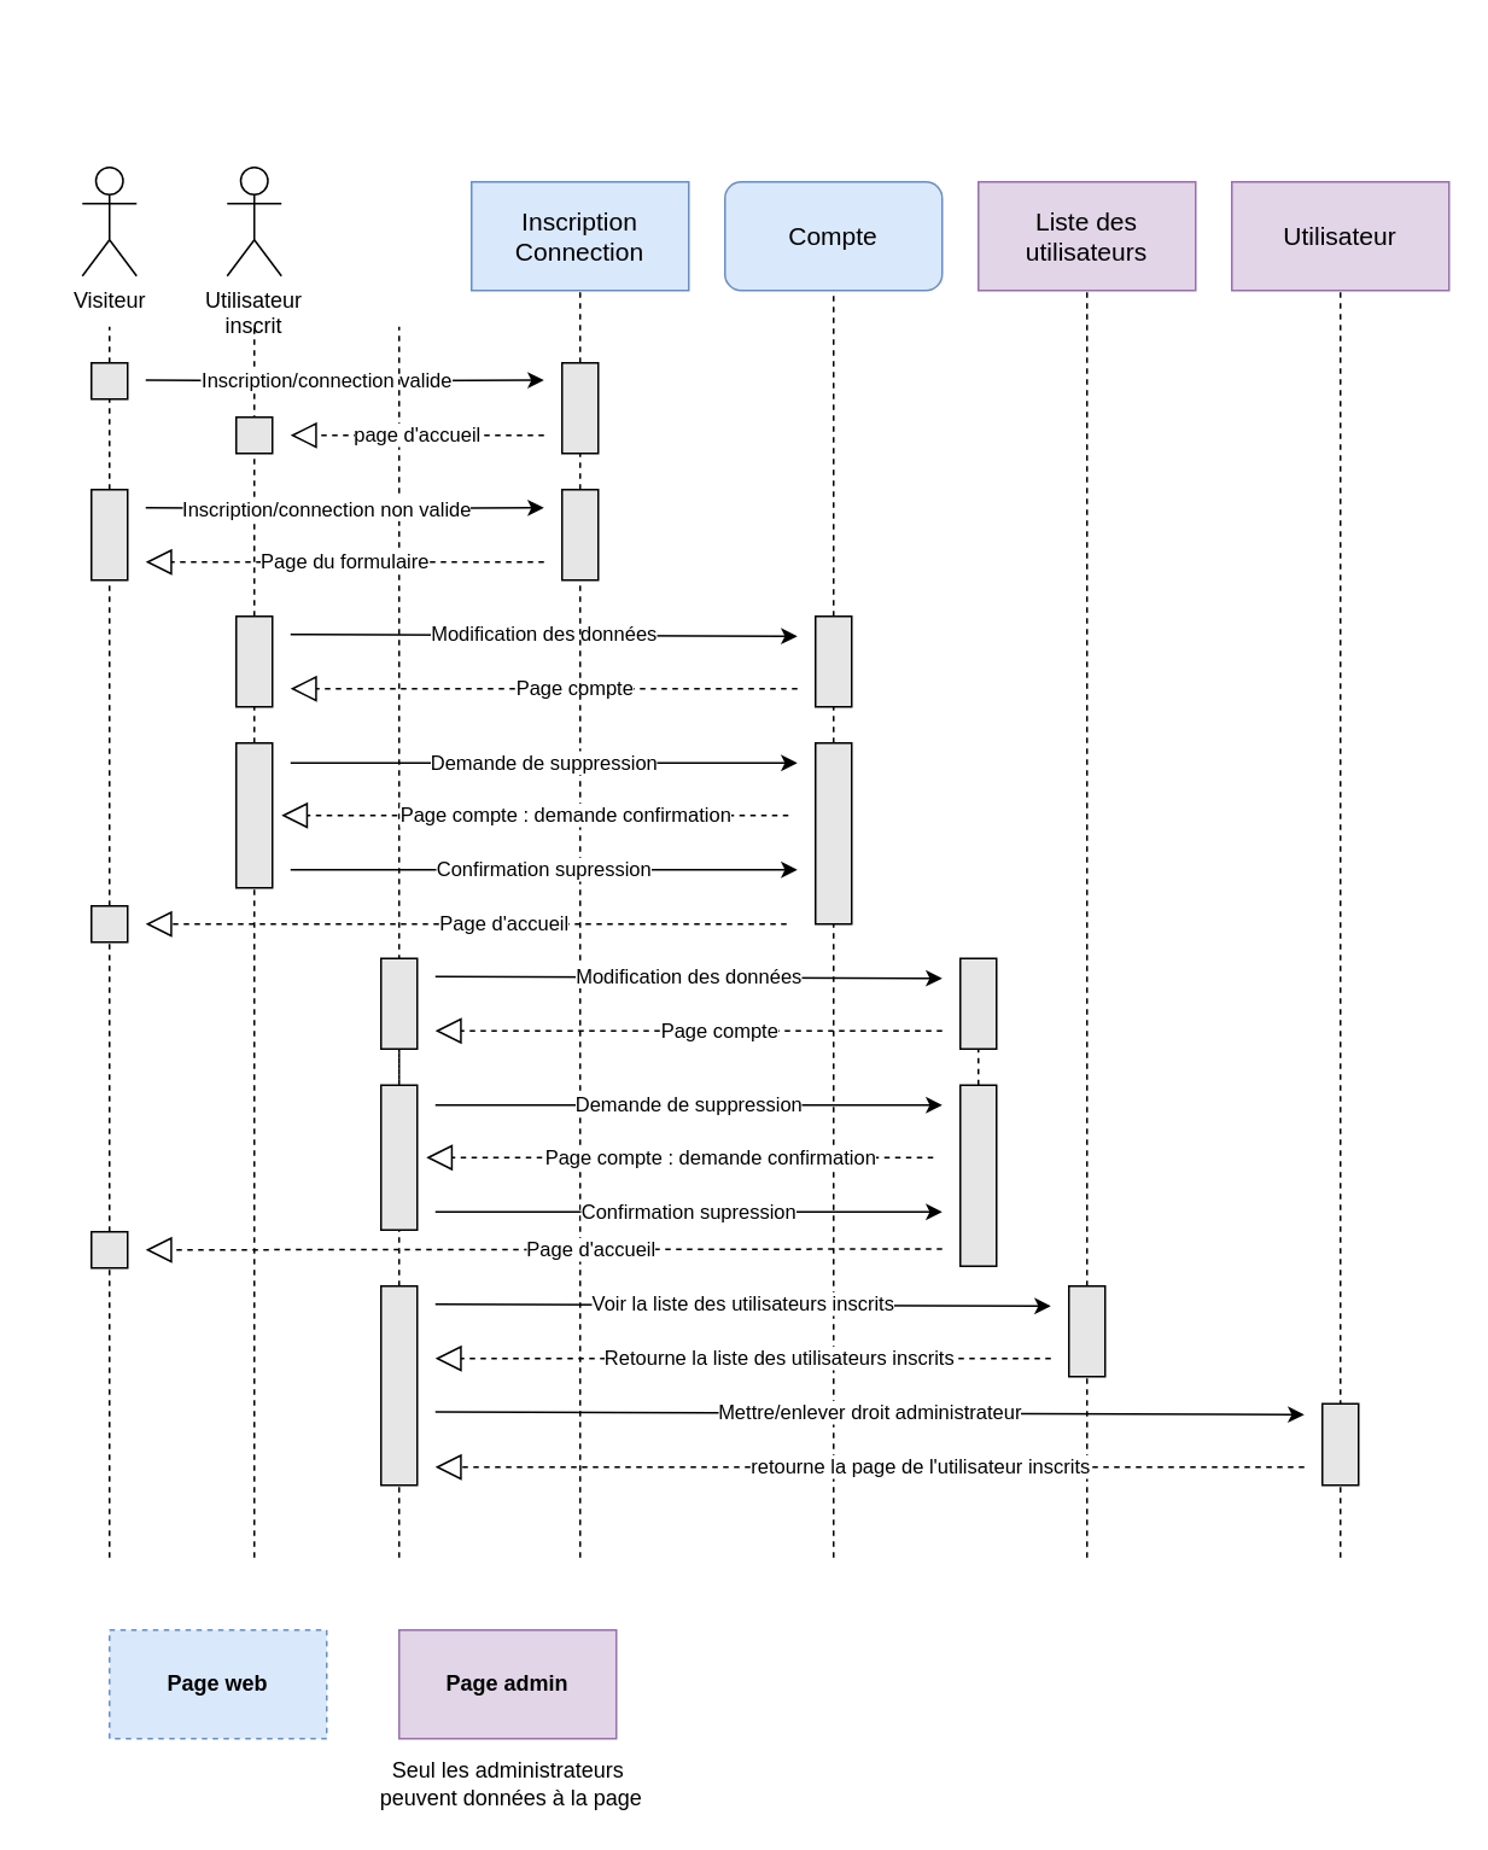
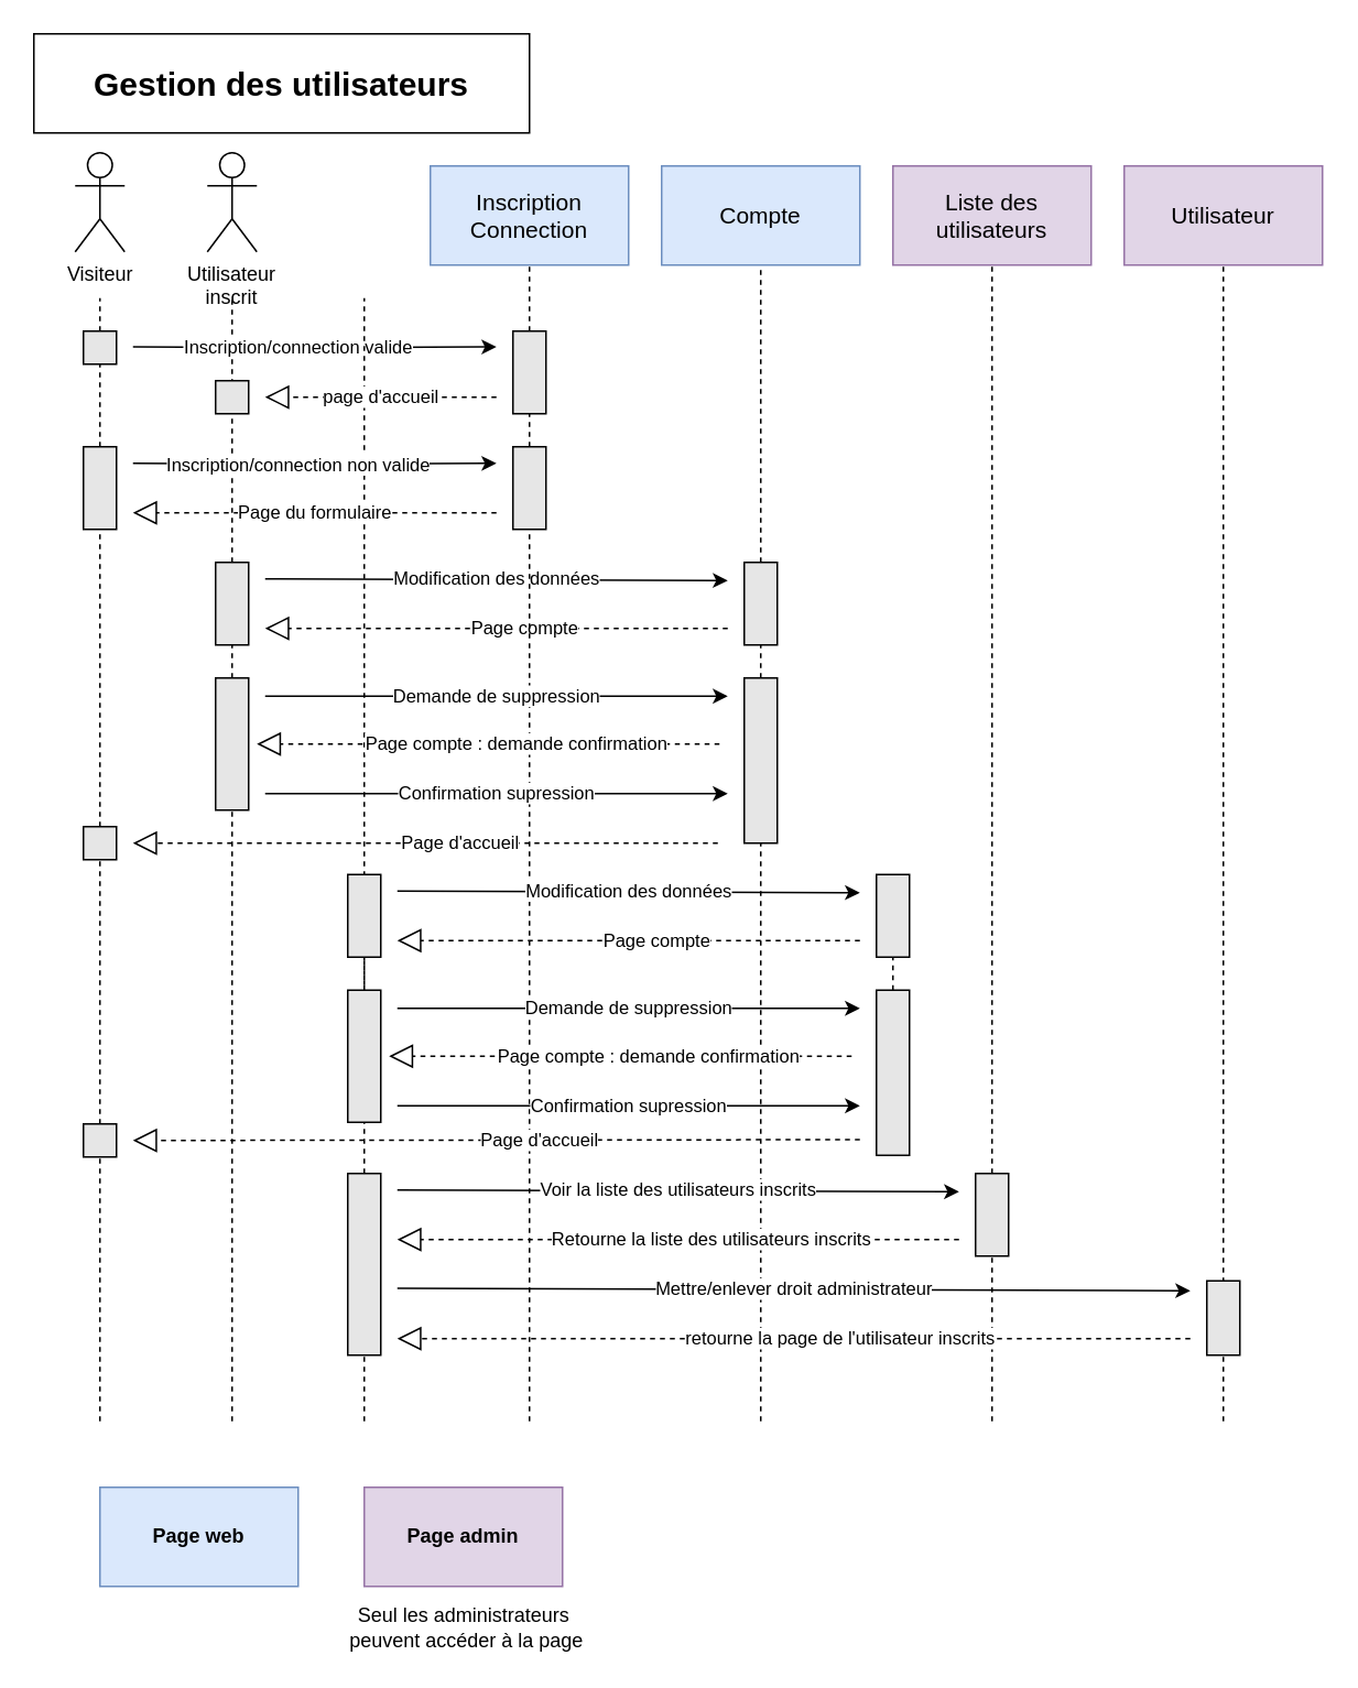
+ <mxCell id="3" value="&lt;b style=&quot;font-size: 20px&quot;&gt;Gestion des utilisateurs&lt;/b&gt;" style="rounded=0;whiteSpace=wrap;html=1;" parent="1" vertex="1"><mxGeometry width="300" height="60" as="geometry" x="20" y="20" /></mxCell>
- <mxCell id="6" value="&lt;span style=&quot;font-size: 14px&quot;&gt;Compte&lt;/span&gt;" style="whiteSpace=wrap;html=1;fillColor=#dae8fc;strokeColor=#6c8ebf;rounded=1;" parent="1" vertex="1"><mxGeometry x="400" y="100" width="120" height="60" as="geometry" /></mxCell>
+ <mxCell id="6" value="&lt;span style=&quot;font-size: 14px&quot;&gt;Compte&lt;/span&gt;" style="rounded=0;whiteSpace=wrap;html=1;fillColor=#dae8fc;strokeColor=#6c8ebf;" parent="1" vertex="1"><mxGeometry x="400" y="100" width="120" height="60" as="geometry" /></mxCell>
- <mxCell id="24" value="Page web" style="rounded=0;whiteSpace=wrap;html=1;fillColor=#dae8fc;strokeColor=#6c8ebf;fontStyle=1;dashed=1;" parent="1" vertex="1"><mxGeometry x="60" y="900" width="120" height="60" as="geometry" /></mxCell>
+ <mxCell id="24" value="Page web" style="rounded=0;whiteSpace=wrap;html=1;fillColor=#dae8fc;strokeColor=#6c8ebf;fontStyle=1" parent="1" vertex="1"><mxGeometry x="60" y="900" width="120" height="60" as="geometry" /></mxCell>
- <mxCell id="51" value="Seul les administrateurs&lt;br&gt;&amp;nbsp;peuvent données à la page" style="text;html=1;align=center;verticalAlign=middle;resizable=0;points=[];autosize=1;fontSize=12;" vertex="1" parent="1"><mxGeometry x="200" y="970" width="160" height="30" as="geometry" /></mxCell>
+ <mxCell id="51" value="Seul les administrateurs&lt;br&gt;&amp;nbsp;peuvent accéder à la page" style="text;html=1;align=center;verticalAlign=middle;resizable=0;points=[];autosize=1;fontSize=12;" vertex="1" parent="1"><mxGeometry x="200" y="970" width="160" height="30" as="geometry" /></mxCell>
